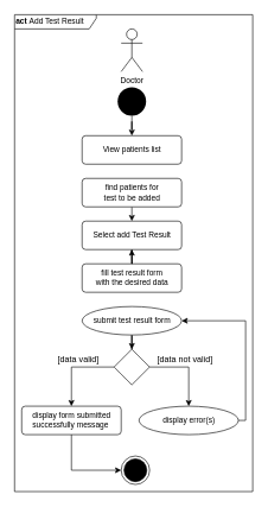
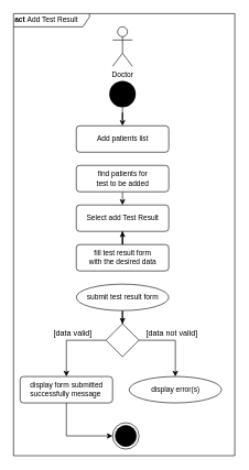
- <mxCell id="5" value="View patients list" style="html=1;align=center;verticalAlign=middle;rounded=1;absoluteArcSize=1;arcSize=10;dashed=0;fontFamily=Helvetica;fontSize=11;" vertex="1" parent="1"><mxGeometry x="115" y="190" width="140" height="40" as="geometry" /></mxCell>
+ <mxCell id="5" value="Add patients list" style="html=1;align=center;verticalAlign=middle;rounded=1;absoluteArcSize=1;arcSize=10;dashed=0;fontFamily=Helvetica;fontSize=11;" vertex="1" parent="1"><mxGeometry x="115" y="190" width="140" height="40" as="geometry" /></mxCell>
- <mxCell id="21" style="edgeStyle=orthogonalEdgeStyle;rounded=0;orthogonalLoop=1;jettySize=auto;html=1;exitX=1;exitY=0.5;exitDx=0;exitDy=0;" edge="1" parent="1" source="22" target="14"><mxGeometry relative="1" as="geometry"><Array as="points"><mxPoint x="345" y="590" /><mxPoint x="345" y="450" /></Array></mxGeometry></mxCell>
